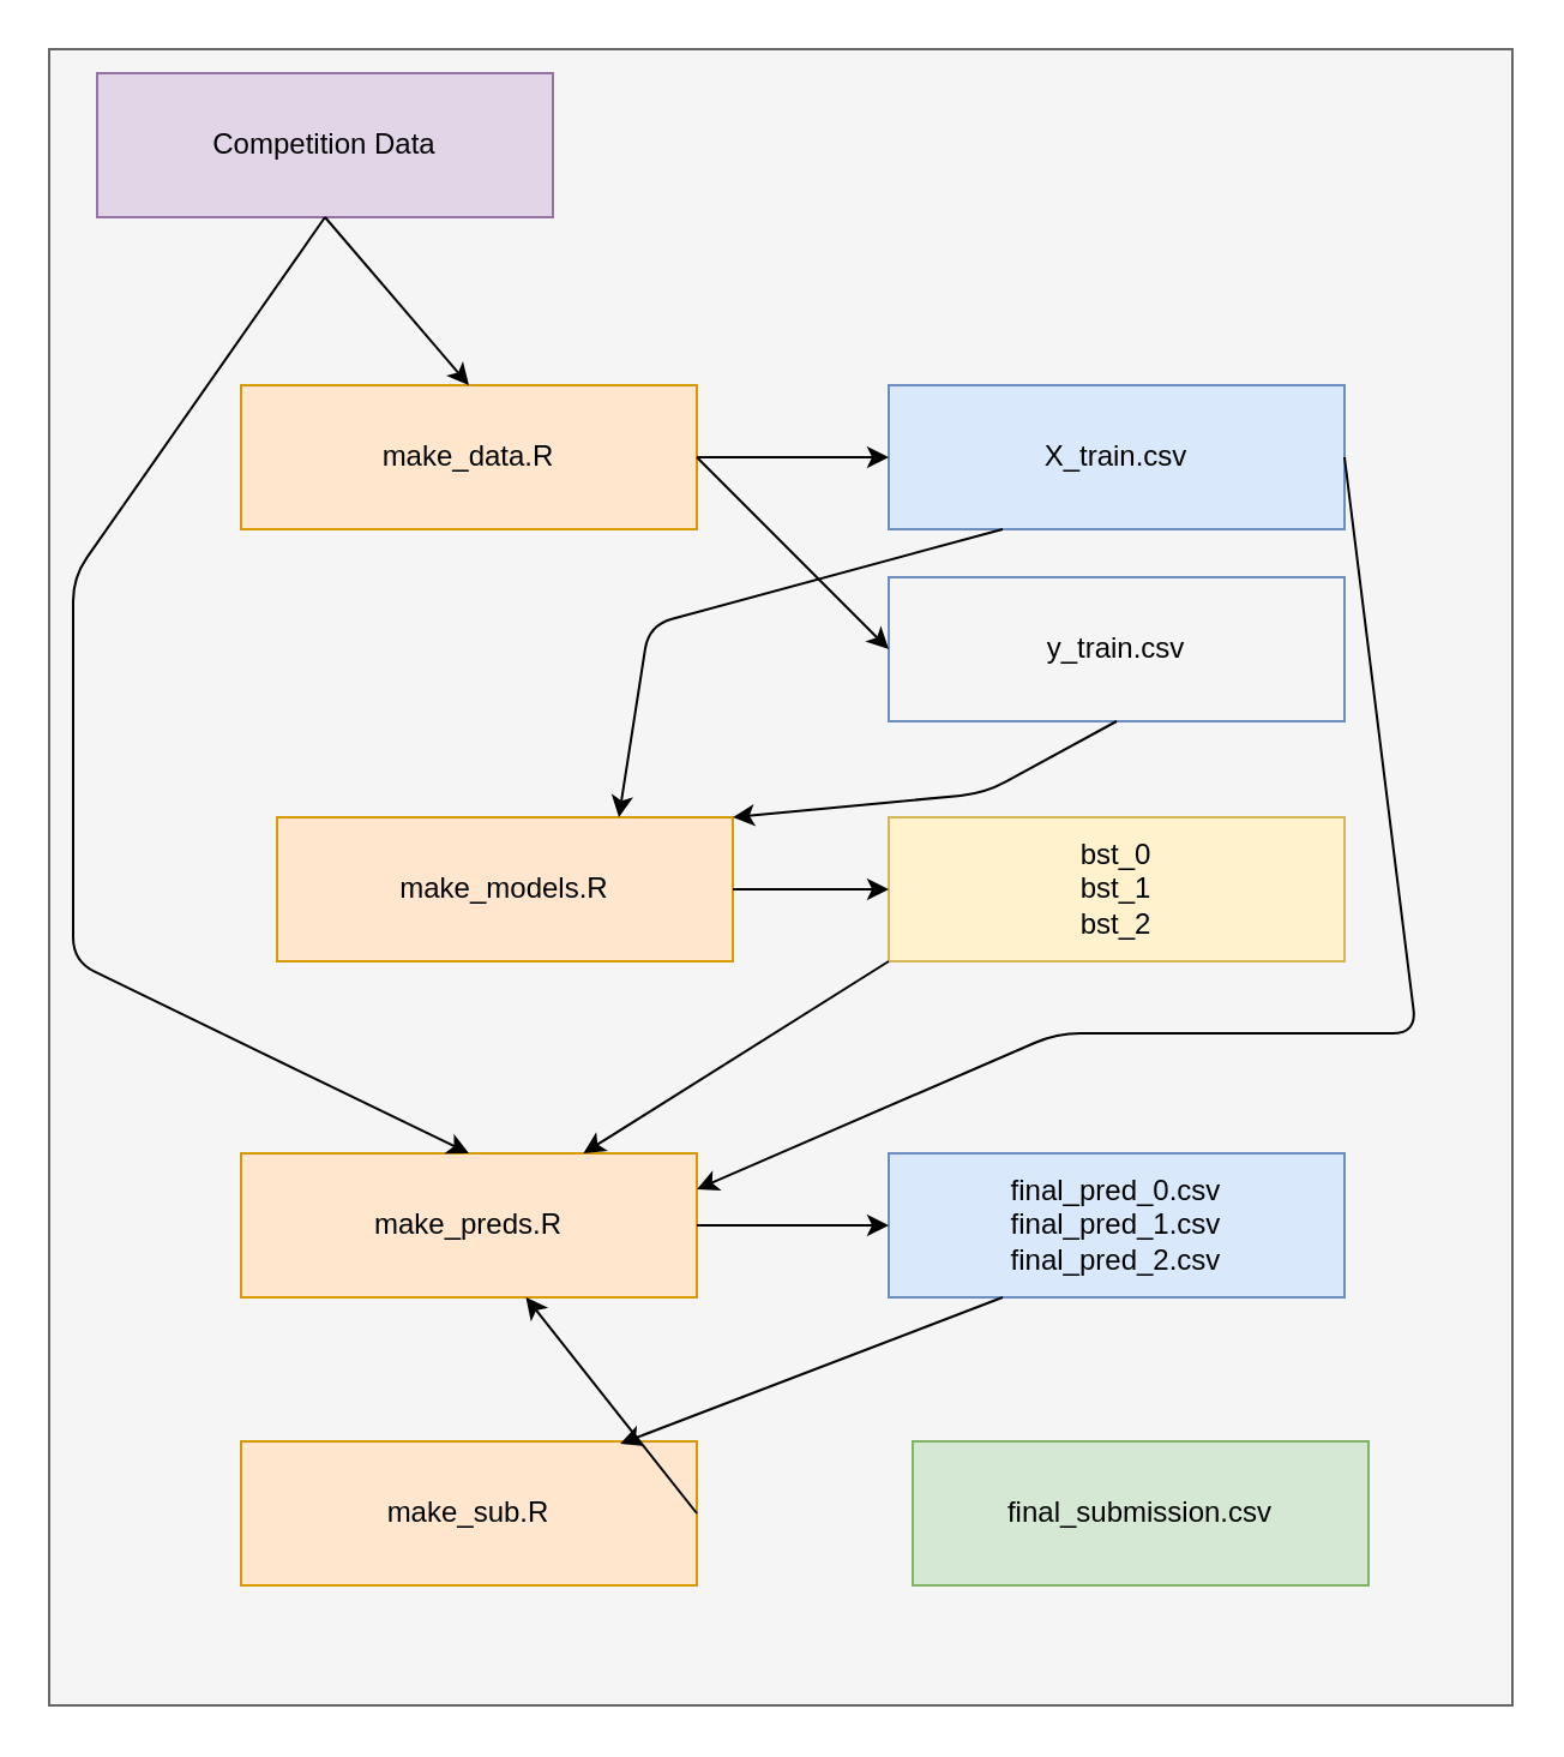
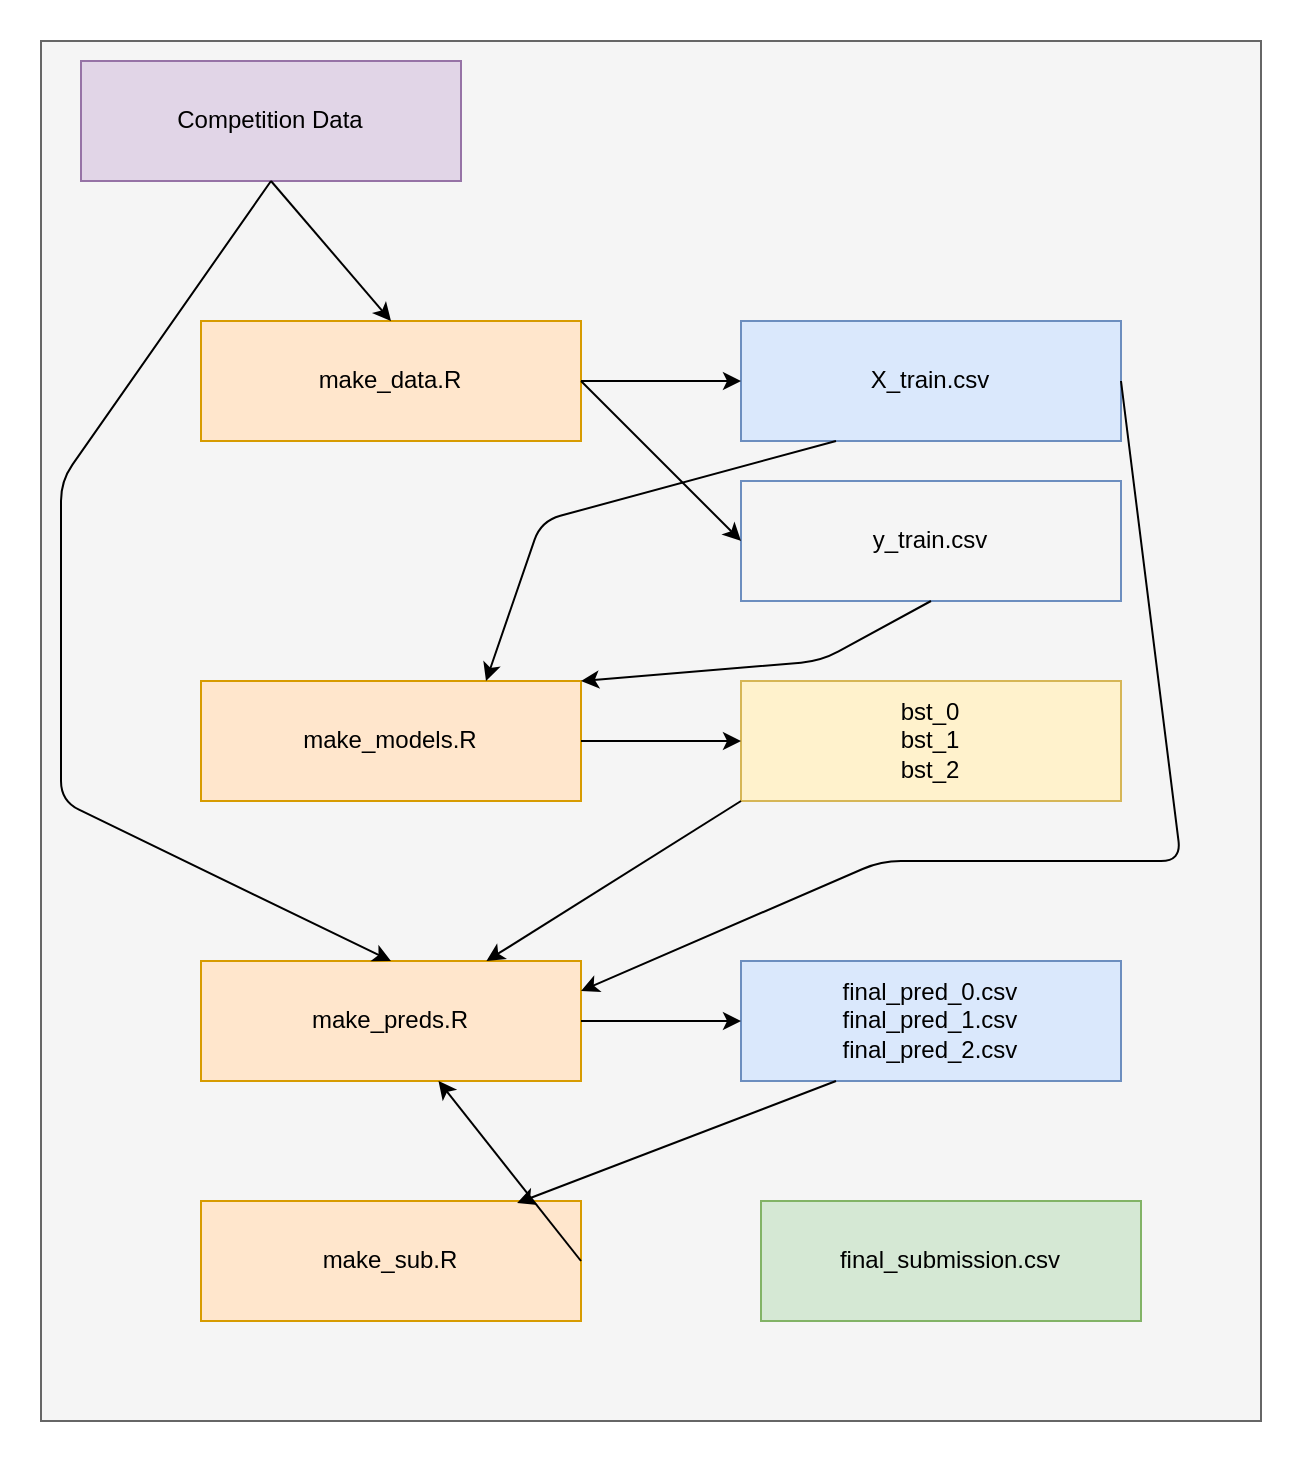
- <mxCell id="7" value="make_models.R" style="rounded=0;whiteSpace=wrap;html=1;fillColor=#ffe6cc;strokeColor=#d79b00;" vertex="1" parent="1"><mxGeometry x="115" y="340" width="190" height="60" as="geometry" /></mxCell>
+ <mxCell id="7" value="make_models.R" style="rounded=0;whiteSpace=wrap;html=1;fillColor=#ffe6cc;strokeColor=#d79b00;" vertex="1" parent="1"><mxGeometry x="100" y="340" width="190" height="60" as="geometry" /></mxCell>
